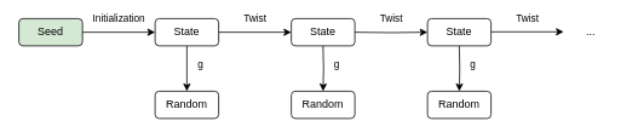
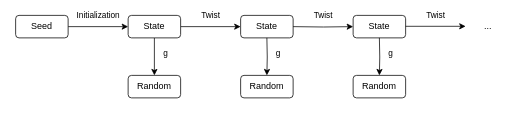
- <mxCell id="3" value="&lt;div&gt;Seed&lt;/div&gt;" style="rounded=1;whiteSpace=wrap;html=1;fillColor=#d5e8d4;" vertex="1" parent="1"><mxGeometry x="20" y="20" width="70" height="30" as="geometry" /></mxCell>
+ <mxCell id="3" value="&lt;div&gt;Seed&lt;/div&gt;" style="rounded=1;whiteSpace=wrap;html=1;" vertex="1" parent="1"><mxGeometry x="20" y="20" width="70" height="30" as="geometry" /></mxCell>
